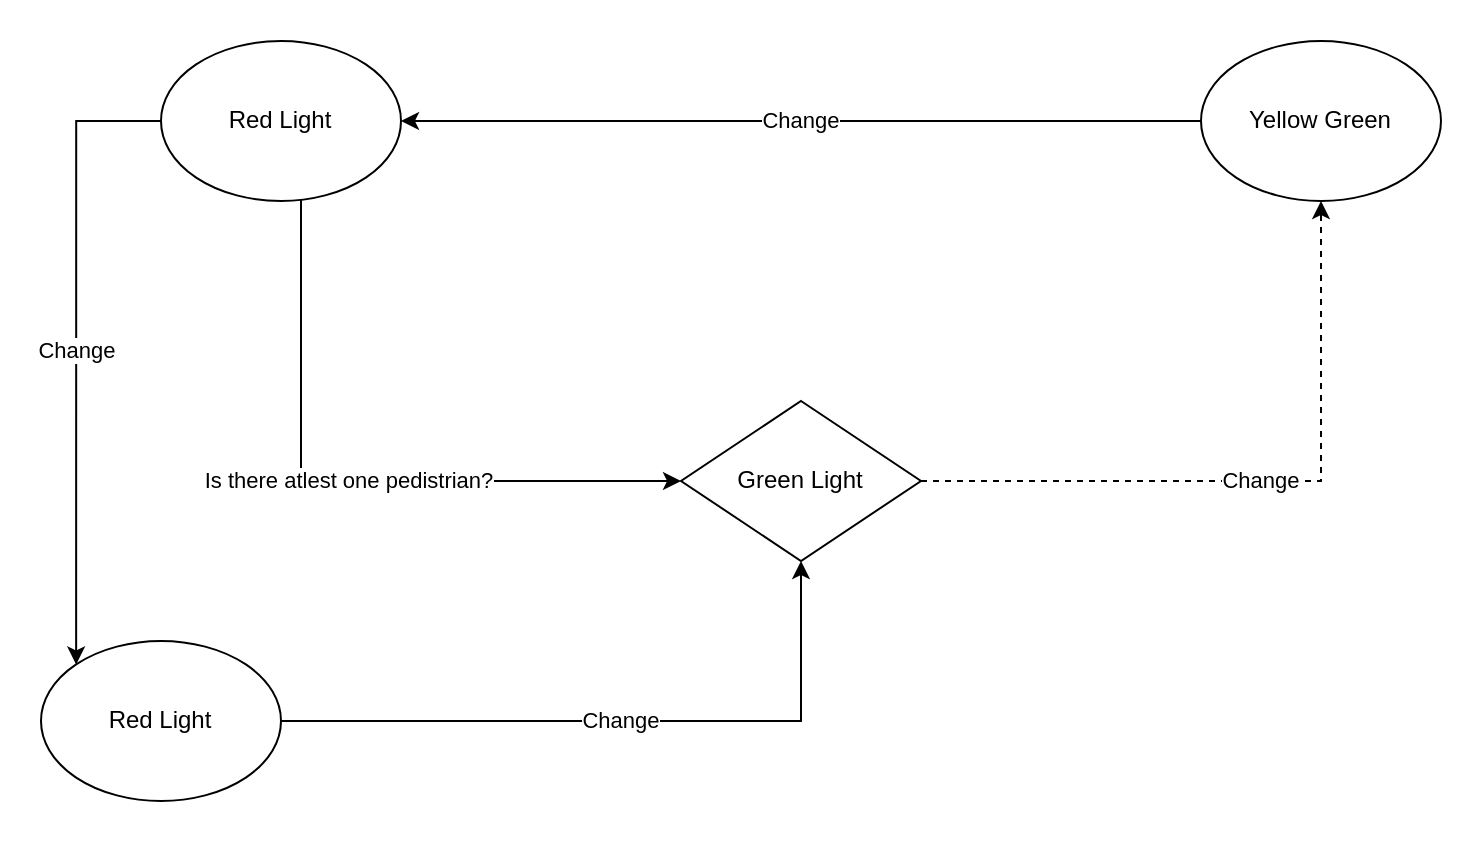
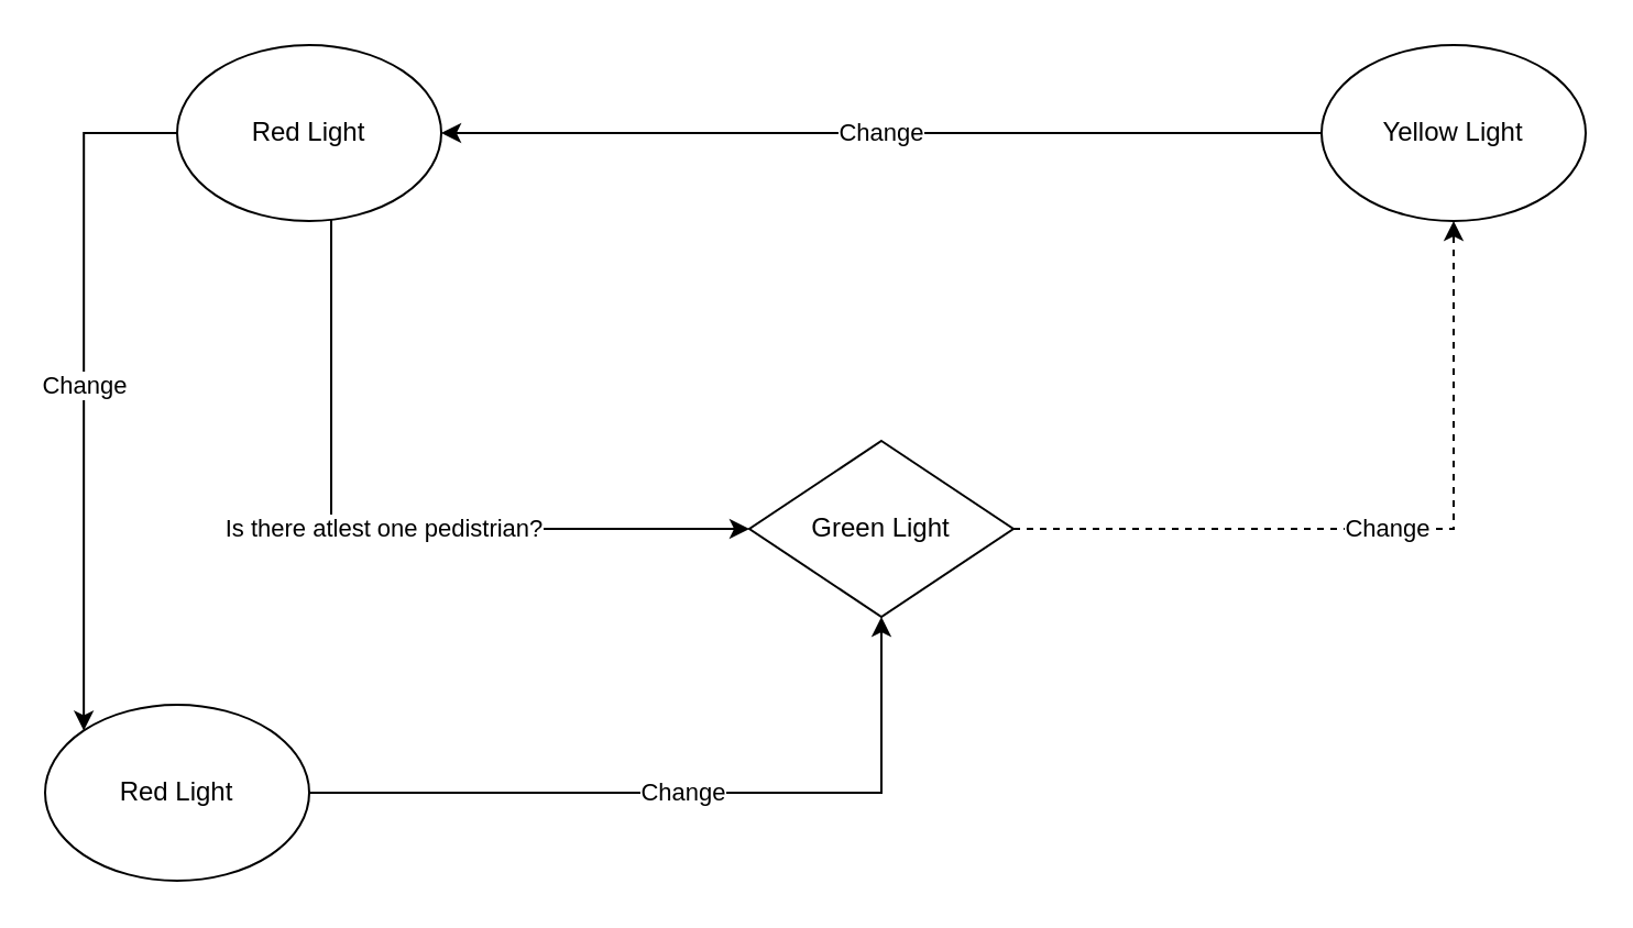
- <mxCell id="6" value="Yellow Green" style="ellipse;whiteSpace=wrap;html=1;" vertex="1" parent="1"><mxGeometry x="600" y="20" width="120" height="80" as="geometry" /></mxCell>
+ <mxCell id="6" value="Yellow Light" style="ellipse;whiteSpace=wrap;html=1;" vertex="1" parent="1"><mxGeometry x="600" y="20" width="120" height="80" as="geometry" /></mxCell>
